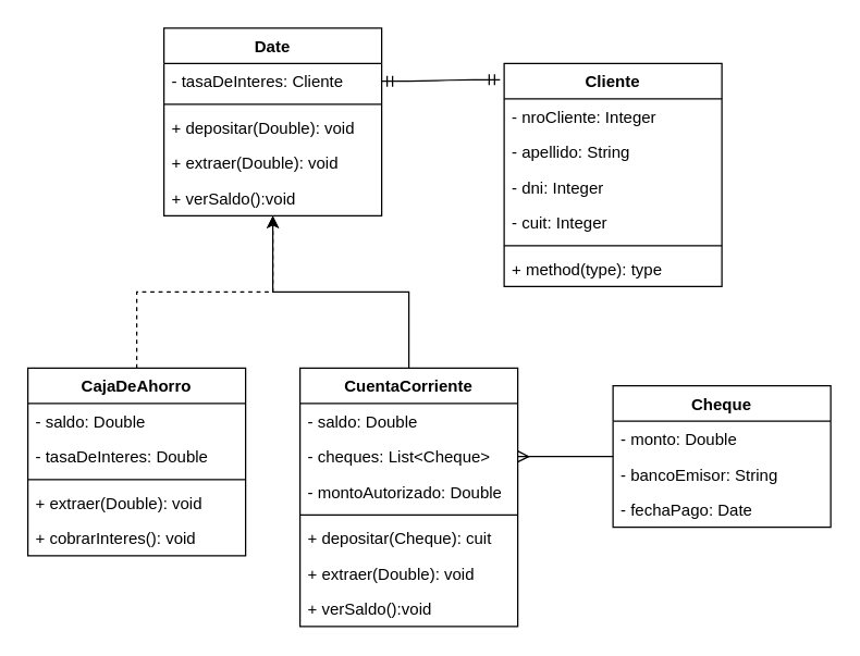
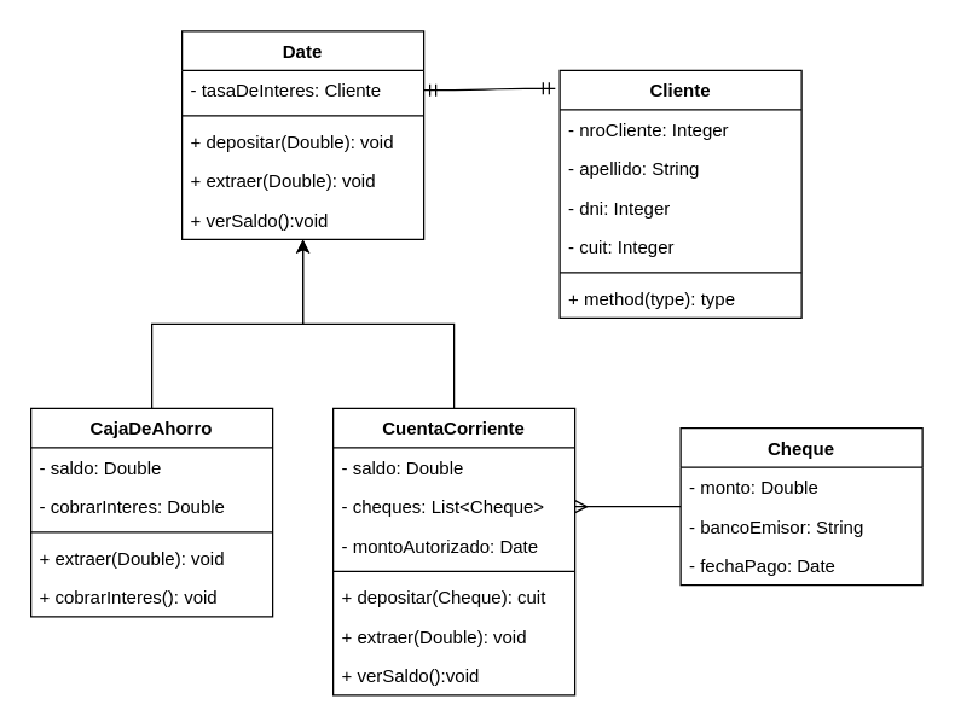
- <mxCell id="15" style="edgeStyle=orthogonalEdgeStyle;rounded=0;orthogonalLoop=1;jettySize=auto;html=1;dashed=1;" edge="1" parent="1" source="16" target="9"><mxGeometry relative="1" as="geometry" /></mxCell>
+ <mxCell id="15" style="edgeStyle=orthogonalEdgeStyle;rounded=0;orthogonalLoop=1;jettySize=auto;html=1;" edge="1" parent="1" source="16" target="9"><mxGeometry relative="1" as="geometry" /></mxCell>
- <mxCell id="18" value="- tasaDeInteres: Double" style="text;strokeColor=none;fillColor=none;align=left;verticalAlign=top;spacingLeft=4;spacingRight=4;overflow=hidden;rotatable=0;points=[[0,0.5],[1,0.5]];portConstraint=eastwest;" vertex="1" parent="16"><mxGeometry y="52" width="160" height="26" as="geometry" /></mxCell>
+ <mxCell id="18" value="- cobrarInteres: Double" style="text;strokeColor=none;fillColor=none;align=left;verticalAlign=top;spacingLeft=4;spacingRight=4;overflow=hidden;rotatable=0;points=[[0,0.5],[1,0.5]];portConstraint=eastwest;" vertex="1" parent="16"><mxGeometry y="52" width="160" height="26" as="geometry" /></mxCell>
- <mxCell id="26" value="- montoAutorizado: Double" style="text;strokeColor=none;fillColor=none;align=left;verticalAlign=top;spacingLeft=4;spacingRight=4;overflow=hidden;rotatable=0;points=[[0,0.5],[1,0.5]];portConstraint=eastwest;" vertex="1" parent="23"><mxGeometry y="78" width="160" height="26" as="geometry" /></mxCell>
+ <mxCell id="26" value="- montoAutorizado: Date" style="text;strokeColor=none;fillColor=none;align=left;verticalAlign=top;spacingLeft=4;spacingRight=4;overflow=hidden;rotatable=0;points=[[0,0.5],[1,0.5]];portConstraint=eastwest;" vertex="1" parent="23"><mxGeometry y="78" width="160" height="26" as="geometry" /></mxCell>
